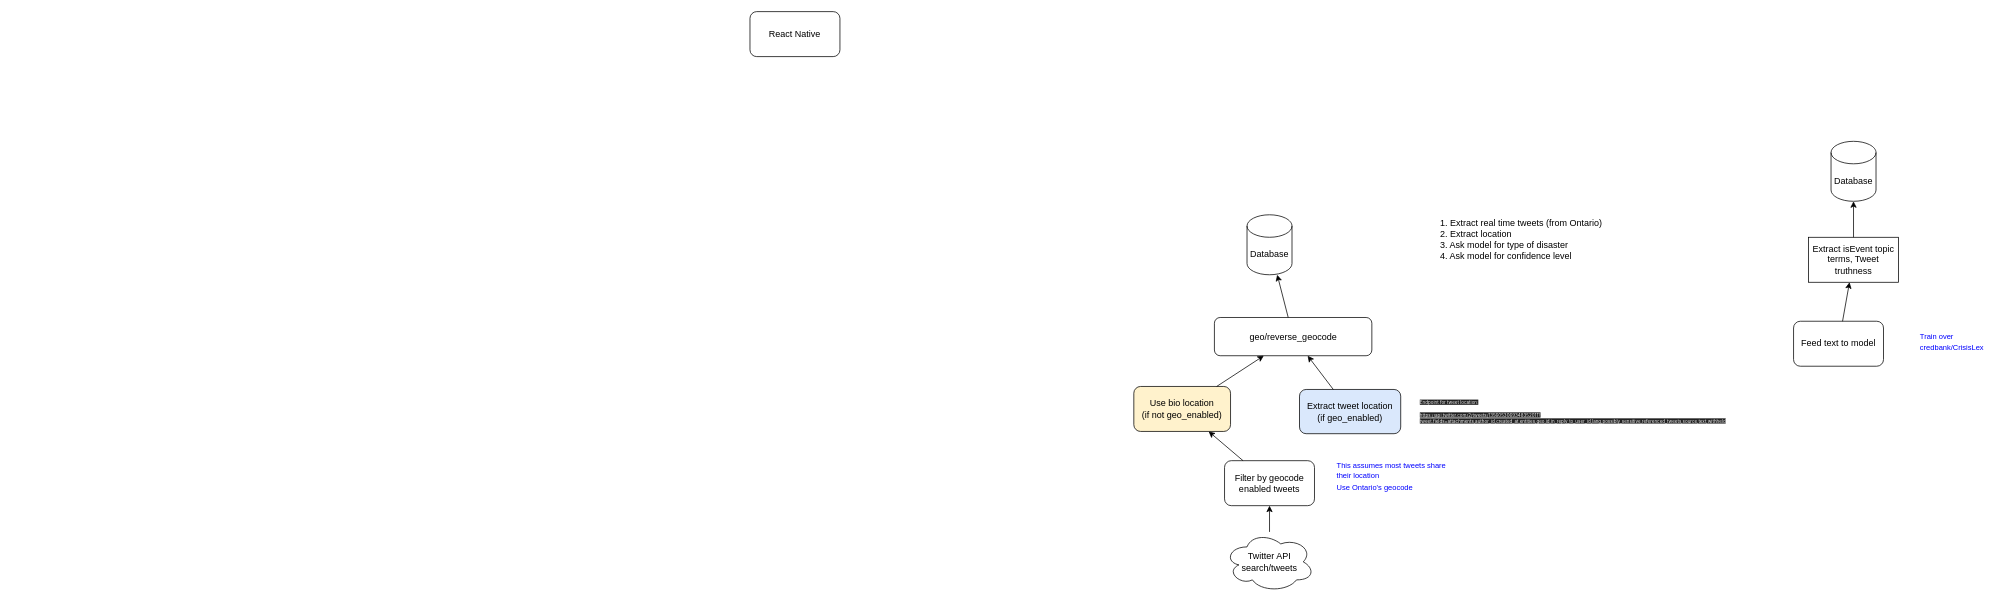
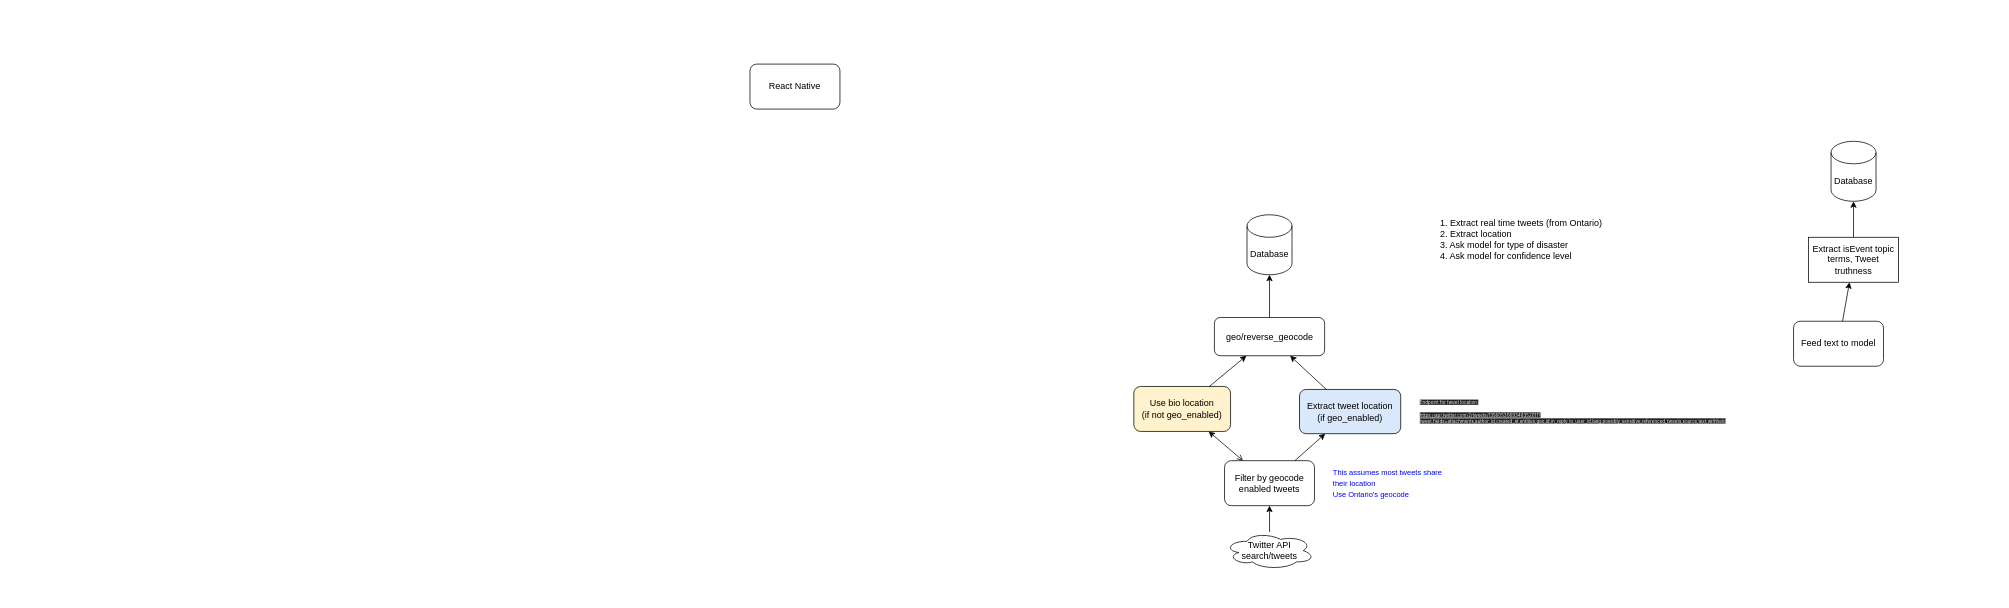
- <mxCell id="2" value="React Native" style="rounded=1;whiteSpace=wrap;html=1;" parent="1" vertex="1"><mxGeometry x="999" y="15" width="120" height="60" as="geometry" /></mxCell>
+ <mxCell id="2" value="React Native" style="rounded=1;whiteSpace=wrap;html=1;" parent="1" vertex="1"><mxGeometry x="999" y="85" width="120" height="60" as="geometry" /></mxCell>
- <mxCell id="19" value="geo/reverse_geocode" style="rounded=1;whiteSpace=wrap;html=1;" vertex="1" parent="1"><mxGeometry x="1618.5" y="423" width="210" height="51" as="geometry" /></mxCell>
+ <mxCell id="19" value="geo/reverse_geocode" style="rounded=1;whiteSpace=wrap;html=1;" vertex="1" parent="1"><mxGeometry x="1618.5" y="423" width="147" height="51" as="geometry" /></mxCell>
- <mxCell id="17" value="&lt;font color=&quot;#0000ff&quot; style=&quot;font-size: 10px&quot;&gt;Train over credbank/CrisisLex&lt;br&gt;&lt;/font&gt;" style="text;html=1;strokeColor=none;fillColor=none;align=left;verticalAlign=middle;whiteSpace=wrap;rounded=0;" parent="1" vertex="1"><mxGeometry x="2558" y="436" width="98" height="38" as="geometry" /></mxCell>
+ <mxCell id="10" value="" style="endArrow=classic;html=1;" parent="1" source="5" target="9" edge="1"><mxGeometry width="50" height="50" relative="1" as="geometry"><mxPoint x="1494" y="565" as="sourcePoint" /><mxPoint x="1706" y="606" as="targetPoint" /></mxGeometry></mxCell>
- <mxCell id="13" value="" style="endArrow=none;html=1;startArrow=classic;startFill=1;endFill=0;" parent="1" source="12" target="5" edge="1"><mxGeometry width="50" height="50" relative="1" as="geometry"><mxPoint x="1781.36" y="559" as="sourcePoint" /><mxPoint x="1736.64" y="624" as="targetPoint" /></mxGeometry></mxCell>
+ <mxCell id="13" value="" style="endArrow=open;html=1;startArrow=classic;startFill=1;endFill=0;" parent="1" source="12" target="5" edge="1"><mxGeometry width="50" height="50" relative="1" as="geometry"><mxPoint x="1781.36" y="559" as="sourcePoint" /><mxPoint x="1736.64" y="624" as="targetPoint" /></mxGeometry></mxCell>
- <mxCell id="8" value="&lt;font color=&quot;#0000ff&quot; style=&quot;font-size: 10px&quot;&gt;This assumes most tweets share their location&lt;br&gt;Use Ontario's geocode&lt;br&gt;&lt;/font&gt;" style="text;html=1;strokeColor=none;fillColor=none;align=left;verticalAlign=middle;whiteSpace=wrap;rounded=0;" parent="1" vertex="1"><mxGeometry x="1780" y="607" width="159" height="54" as="geometry" /></mxCell>
+ <mxCell id="8" value="&lt;font color=&quot;#0000ff&quot; style=&quot;font-size: 10px&quot;&gt;This assumes most tweets share their location&lt;br&gt;Use Ontario's geocode&lt;br&gt;&lt;/font&gt;" style="text;html=1;strokeColor=none;fillColor=none;align=left;verticalAlign=middle;whiteSpace=wrap;rounded=0;" parent="1" vertex="1"><mxGeometry x="1775" y="617" width="159" height="54" as="geometry" /></mxCell>
- <mxCell id="4" value="Twitter API&lt;br&gt;search/tweets" style="ellipse;shape=cloud;whiteSpace=wrap;html=1;" parent="1" vertex="1"><mxGeometry x="1632" y="709" width="120" height="80" as="geometry" /></mxCell>
+ <mxCell id="4" value="Twitter API&lt;br&gt;search/tweets" style="ellipse;shape=cloud;whiteSpace=wrap;html=1;" parent="1" vertex="1"><mxGeometry x="1632" y="709" width="120" height="50" as="geometry" /></mxCell>
